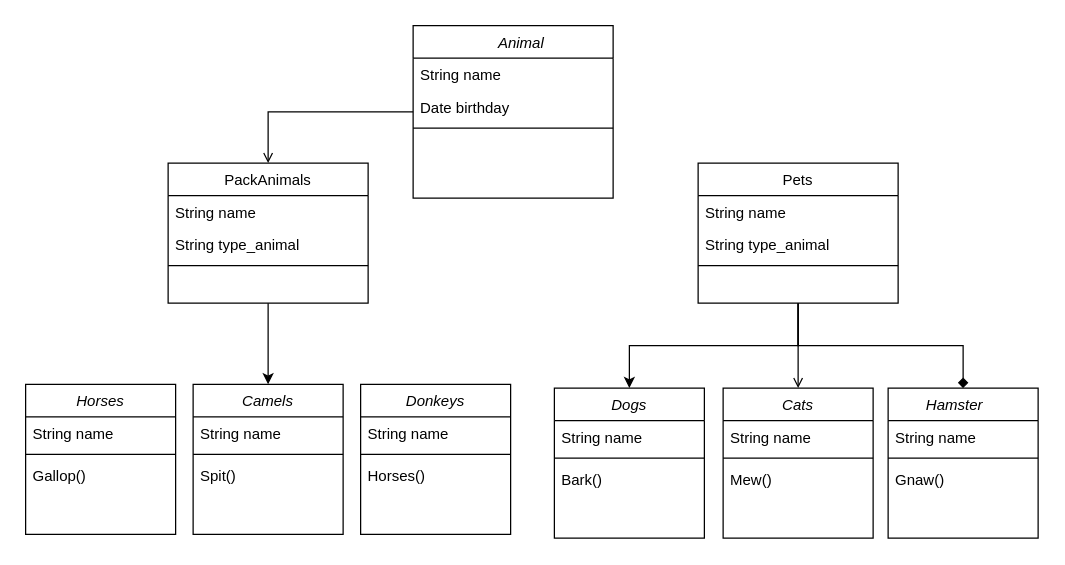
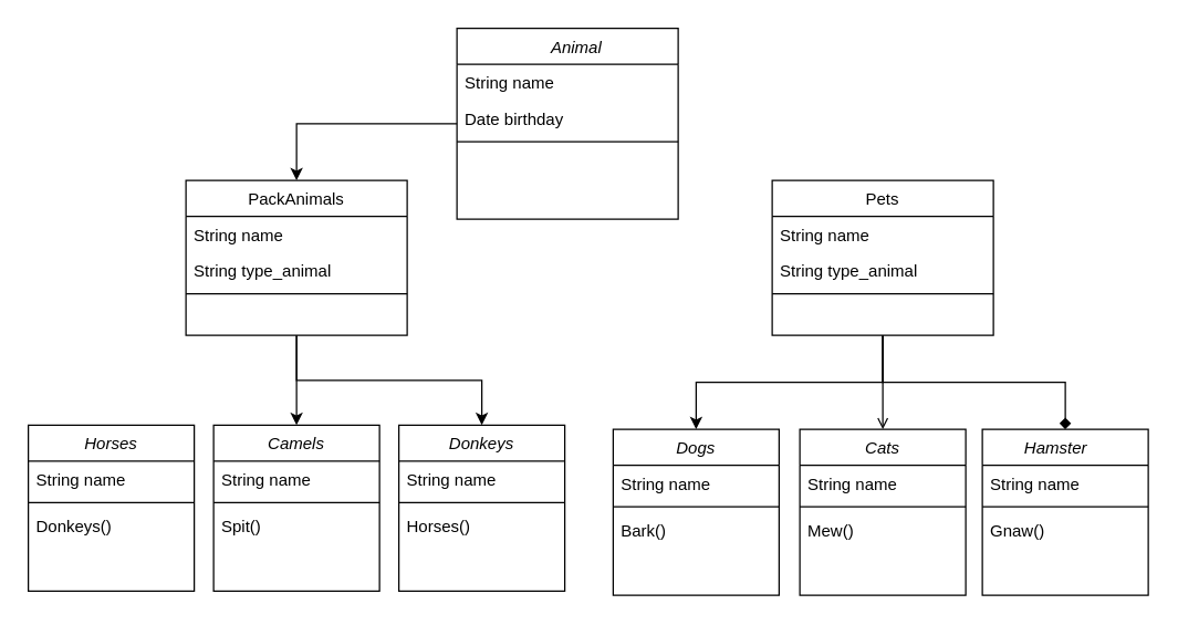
- <mxCell id="2" style="edgeStyle=orthogonalEdgeStyle;rounded=0;orthogonalLoop=1;jettySize=auto;html=1;entryX=0.5;entryY=0;entryDx=0;entryDy=0;endArrow=open;" edge="1" parent="1" source="3" target="16"><mxGeometry relative="1" as="geometry" /></mxCell>
+ <mxCell id="2" style="edgeStyle=orthogonalEdgeStyle;rounded=0;orthogonalLoop=1;jettySize=auto;html=1;entryX=0.5;entryY=0;entryDx=0;entryDy=0;" edge="1" parent="1" source="3" target="16"><mxGeometry relative="1" as="geometry" /></mxCell>
+ <mxCell id="15" style="edgeStyle=orthogonalEdgeStyle;rounded=0;orthogonalLoop=1;jettySize=auto;html=1;entryX=0.5;entryY=0;entryDx=0;entryDy=0;" edge="1" parent="1" source="16" target="40"><mxGeometry relative="1" as="geometry" /></mxCell>
- <mxCell id="35" value="Gallop()" style="text;align=left;verticalAlign=top;spacingLeft=4;spacingRight=4;overflow=hidden;rotatable=0;points=[[0,0.5],[1,0.5]];portConstraint=eastwest;" vertex="1" parent="32"><mxGeometry y="60" width="120" height="26" as="geometry" /></mxCell>
+ <mxCell id="35" value="Donkeys()" style="text;align=left;verticalAlign=top;spacingLeft=4;spacingRight=4;overflow=hidden;rotatable=0;points=[[0,0.5],[1,0.5]];portConstraint=eastwest;" vertex="1" parent="32"><mxGeometry y="60" width="120" height="26" as="geometry" /></mxCell>
